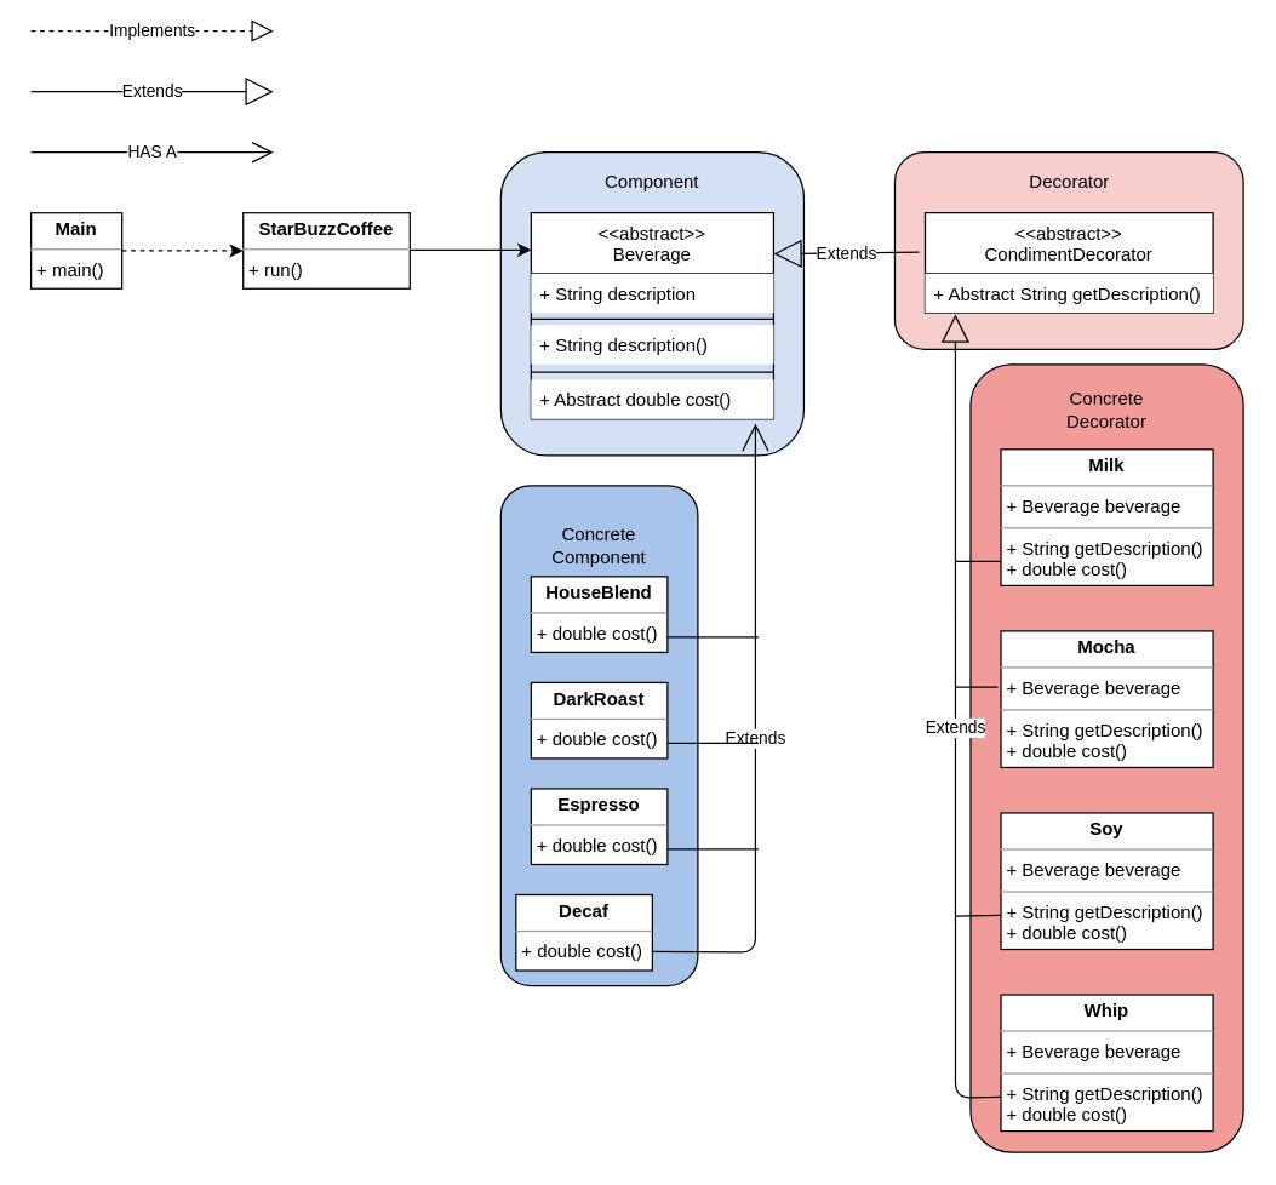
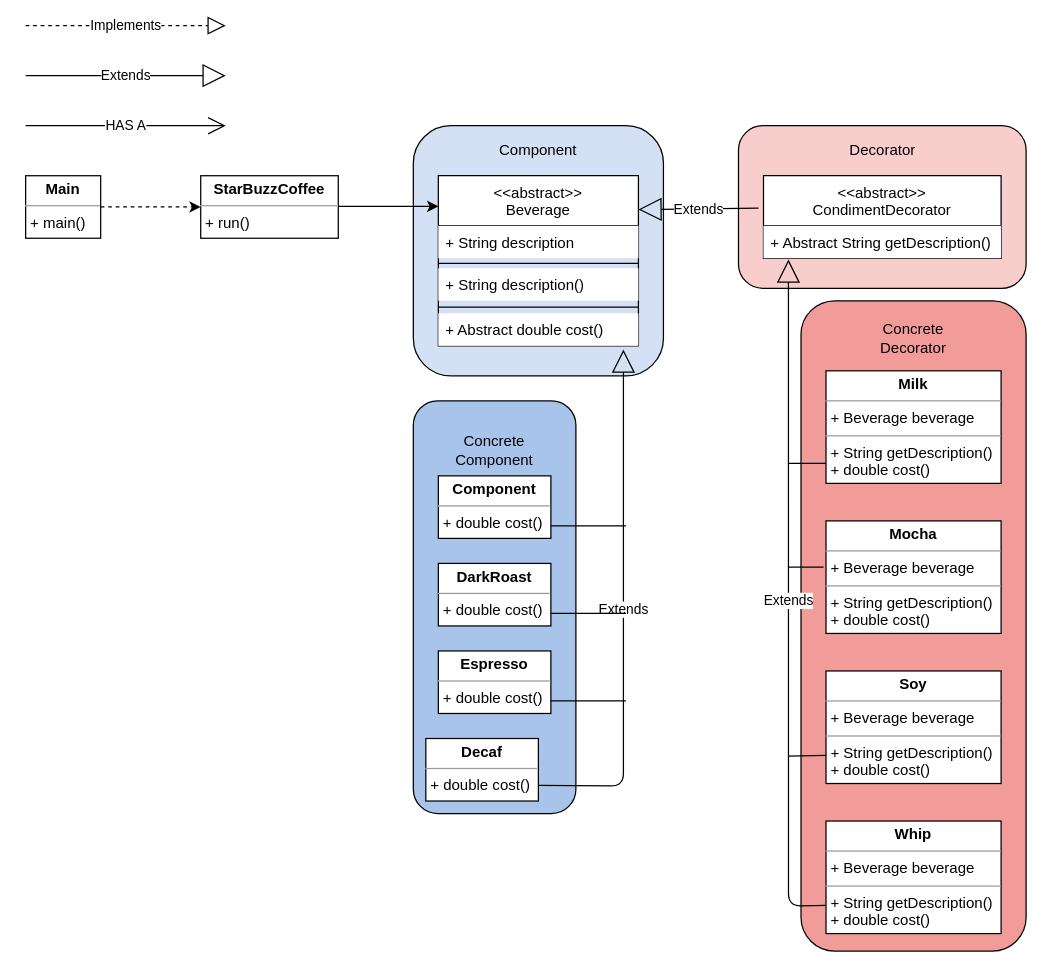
- <mxCell id="23" value="Extends" style="endArrow=open;endSize=16;endFill=0;html=1;entryX=0.925;entryY=1.115;entryDx=0;entryDy=0;entryPerimeter=0;exitX=1;exitY=0.75;exitDx=0;exitDy=0;" edge="1" parent="1" source="22" target="17"><mxGeometry width="160" relative="1" as="geometry"><mxPoint x="500" y="590" as="sourcePoint" /><mxPoint x="470" y="350" as="targetPoint" /><Array as="points"><mxPoint x="498" y="628" /></Array></mxGeometry></mxCell>
+ <mxCell id="23" value="Extends" style="endArrow=block;endSize=16;endFill=0;html=1;entryX=0.925;entryY=1.115;entryDx=0;entryDy=0;entryPerimeter=0;exitX=1;exitY=0.75;exitDx=0;exitDy=0;" edge="1" parent="1" source="22" target="17"><mxGeometry width="160" relative="1" as="geometry"><mxPoint x="500" y="590" as="sourcePoint" /><mxPoint x="470" y="350" as="targetPoint" /><Array as="points"><mxPoint x="498" y="628" /></Array></mxGeometry></mxCell>
- <mxCell id="19" value="&lt;p style=&quot;margin: 0px ; margin-top: 4px ; text-align: center&quot;&gt;&lt;b&gt;HouseBlend&lt;/b&gt;&lt;/p&gt;&lt;hr size=&quot;1&quot;&gt;&lt;p style=&quot;margin: 0px ; margin-left: 4px&quot;&gt;&lt;/p&gt;&lt;p style=&quot;margin: 0px ; margin-left: 4px&quot;&gt;+ double cost()&lt;/p&gt;" style="verticalAlign=top;align=left;overflow=fill;fontSize=12;fontFamily=Helvetica;html=1;" vertex="1" parent="1"><mxGeometry x="350" y="380" width="90" height="50" as="geometry" /></mxCell>
+ <mxCell id="19" value="&lt;p style=&quot;margin: 0px ; margin-top: 4px ; text-align: center&quot;&gt;&lt;b&gt;Component&lt;/b&gt;&lt;/p&gt;&lt;hr size=&quot;1&quot;&gt;&lt;p style=&quot;margin: 0px ; margin-left: 4px&quot;&gt;&lt;/p&gt;&lt;p style=&quot;margin: 0px ; margin-left: 4px&quot;&gt;+ double cost()&lt;/p&gt;" style="verticalAlign=top;align=left;overflow=fill;fontSize=12;fontFamily=Helvetica;html=1;" vertex="1" parent="1"><mxGeometry x="350" y="380" width="90" height="50" as="geometry" /></mxCell>
